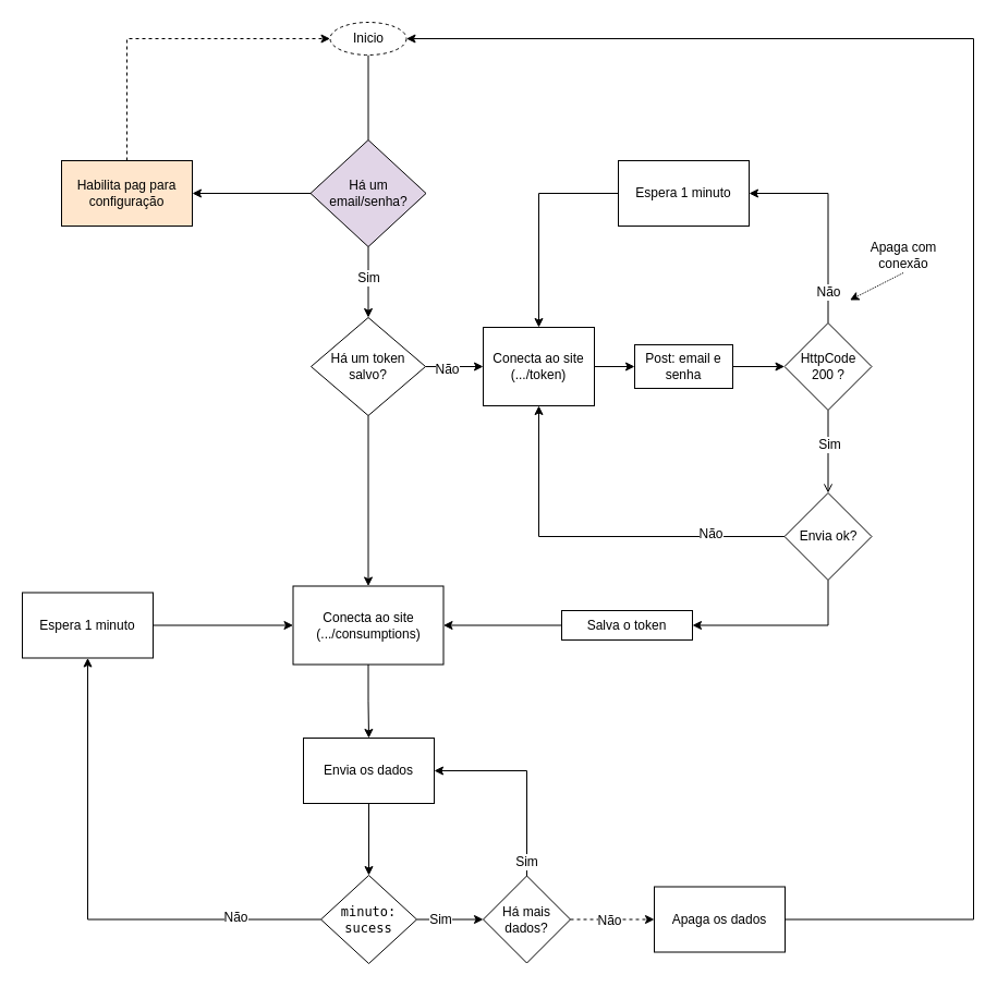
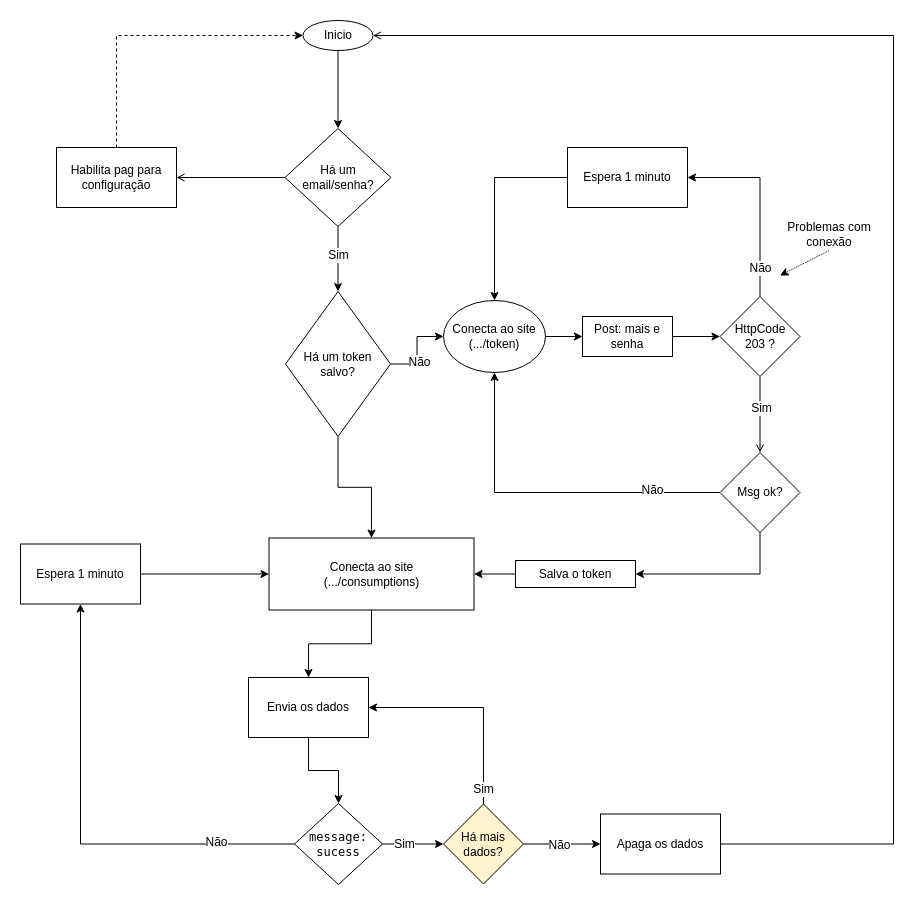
- <mxCell id="3" value="Inicio" style="ellipse;whiteSpace=wrap;html=1;flipV=0;dashed=1;" parent="1" vertex="1"><mxGeometry x="302.5" y="20" width="70" height="30" as="geometry" /></mxCell>
+ <mxCell id="3" value="Inicio" style="ellipse;whiteSpace=wrap;html=1;flipV=0;" parent="1" vertex="1"><mxGeometry x="302.5" y="20" width="70" height="30" as="geometry" /></mxCell>
- <mxCell id="49" style="edgeStyle=orthogonalEdgeStyle;rounded=0;orthogonalLoop=1;jettySize=auto;html=1;entryX=1;entryY=0.5;entryDx=0;entryDy=0;" edge="1" parent="1" source="50" target="3"><mxGeometry relative="1" as="geometry"><Array as="points"><mxPoint x="893" y="844" /><mxPoint x="893" y="35" /></Array></mxGeometry></mxCell>
+ <mxCell id="49" style="edgeStyle=orthogonalEdgeStyle;rounded=0;orthogonalLoop=1;jettySize=auto;html=1;entryX=1;entryY=0.5;entryDx=0;entryDy=0;endArrow=open;" edge="1" parent="1" source="50" target="3"><mxGeometry relative="1" as="geometry"><Array as="points"><mxPoint x="893" y="844" /><mxPoint x="893" y="35" /></Array></mxGeometry></mxCell>
- <mxCell id="2" style="edgeStyle=orthogonalEdgeStyle;rounded=0;orthogonalLoop=1;jettySize=auto;html=1;entryX=0.5;entryY=0;entryDx=0;entryDy=0;endArrow=none;" edge="1" parent="1" source="3" target="32"><mxGeometry relative="1" as="geometry" /></mxCell>
+ <mxCell id="2" style="edgeStyle=orthogonalEdgeStyle;rounded=0;orthogonalLoop=1;jettySize=auto;html=1;entryX=0.5;entryY=0;entryDx=0;entryDy=0;" edge="1" parent="1" source="3" target="32"><mxGeometry relative="1" as="geometry" /></mxCell>
- <mxCell id="34" value="Habilita pag para configuração" style="rounded=0;whiteSpace=wrap;html=1;fillColor=#ffe6cc;" vertex="1" parent="1"><mxGeometry x="56" y="147" width="120" height="60" as="geometry" /></mxCell>
+ <mxCell id="34" value="Habilita pag para configuração" style="rounded=0;whiteSpace=wrap;html=1;" vertex="1" parent="1"><mxGeometry x="56" y="147" width="120" height="60" as="geometry" /></mxCell>
- <mxCell id="31" style="edgeStyle=orthogonalEdgeStyle;rounded=0;orthogonalLoop=1;jettySize=auto;html=1;entryX=1;entryY=0.5;entryDx=0;entryDy=0;" edge="1" parent="1" source="32" target="34"><mxGeometry relative="1" as="geometry" /></mxCell>
+ <mxCell id="31" style="edgeStyle=orthogonalEdgeStyle;rounded=0;orthogonalLoop=1;jettySize=auto;html=1;entryX=1;entryY=0.5;entryDx=0;entryDy=0;endArrow=open;" edge="1" parent="1" source="32" target="34"><mxGeometry relative="1" as="geometry" /></mxCell>
- <mxCell id="32" value="Há um email/senha?" style="rhombus;whiteSpace=wrap;html=1;flipV=0;fillColor=#e1d5e7;" vertex="1" parent="1"><mxGeometry x="284.5" y="128" width="106" height="98" as="geometry" /></mxCell>
+ <mxCell id="32" value="Há um email/senha?" style="rhombus;whiteSpace=wrap;html=1;flipV=0;" vertex="1" parent="1"><mxGeometry x="284.5" y="128" width="106" height="98" as="geometry" /></mxCell>
- <mxCell id="19" value="Apaga com conexão" style="text;html=1;strokeColor=none;fillColor=none;align=center;verticalAlign=middle;whiteSpace=wrap;rounded=0;" parent="1" vertex="1"><mxGeometry x="778.5" y="217" width="100" height="33" as="geometry" /></mxCell>
+ <mxCell id="19" value="Problemas com conexão" style="text;html=1;strokeColor=none;fillColor=none;align=center;verticalAlign=middle;whiteSpace=wrap;rounded=0;" parent="1" vertex="1"><mxGeometry x="778.5" y="217" width="100" height="33" as="geometry" /></mxCell>
- <mxCell id="7" value="&lt;div&gt;Há um token&lt;/div&gt;&lt;div&gt;salvo?&lt;br&gt;&lt;/div&gt;" style="rhombus;whiteSpace=wrap;html=1;flipV=0;" parent="1" vertex="1"><mxGeometry x="285" y="291" width="105" height="90" as="geometry" /></mxCell>
+ <mxCell id="7" value="&lt;div&gt;Há um token&lt;/div&gt;&lt;div&gt;salvo?&lt;br&gt;&lt;/div&gt;" style="rhombus;whiteSpace=wrap;html=1;flipV=0;" parent="1" vertex="1"><mxGeometry x="285" y="291" width="105" height="145" as="geometry" /></mxCell>
- <mxCell id="9" value="&lt;div&gt;Conecta ao site&lt;/div&gt;&lt;div&gt;(.../token)&lt;/div&gt;" style="rounded=0;whiteSpace=wrap;html=1;flipH=0;" parent="1" vertex="1"><mxGeometry x="443" y="300" width="102" height="72" as="geometry" /></mxCell>
+ <mxCell id="9" value="&lt;div&gt;Conecta ao site&lt;/div&gt;&lt;div&gt;(.../token)&lt;/div&gt;" style="ellipse;whiteSpace=wrap;html=1;flipH=0;" parent="1" vertex="1"><mxGeometry x="443" y="300" width="102" height="72" as="geometry" /></mxCell>
- <mxCell id="11" value="Post: email e senha" style="rounded=0;whiteSpace=wrap;html=1;flipH=0;" parent="1" vertex="1"><mxGeometry x="582" y="316" width="90" height="40" as="geometry" /></mxCell>
+ <mxCell id="11" value="Post: mais e senha" style="rounded=0;whiteSpace=wrap;html=1;flipH=0;" parent="1" vertex="1"><mxGeometry x="582" y="316" width="90" height="40" as="geometry" /></mxCell>
- <mxCell id="16" value="&lt;div&gt;HttpCode&lt;/div&gt;&lt;div&gt;200 ?&lt;br&gt;&lt;/div&gt;" style="rhombus;whiteSpace=wrap;html=1;flipH=0;" parent="1" vertex="1"><mxGeometry x="719.5" y="296" width="80" height="80" as="geometry" /></mxCell>
+ <mxCell id="16" value="&lt;div&gt;HttpCode&lt;/div&gt;&lt;div&gt;203 ?&lt;br&gt;&lt;/div&gt;" style="rhombus;whiteSpace=wrap;html=1;flipH=0;" parent="1" vertex="1"><mxGeometry x="719.5" y="296" width="80" height="80" as="geometry" /></mxCell>
- <mxCell id="24" value="Envia ok?" style="rhombus;whiteSpace=wrap;html=1;" vertex="1" parent="1"><mxGeometry x="719.5" y="452" width="80" height="80" as="geometry" /></mxCell>
+ <mxCell id="24" value="Msg ok?" style="rhombus;whiteSpace=wrap;html=1;" vertex="1" parent="1"><mxGeometry x="719.5" y="452" width="80" height="80" as="geometry" /></mxCell>
- <mxCell id="28" value="&lt;div&gt;Conecta ao site&lt;/div&gt;&lt;div&gt;(.../consumptions)&lt;/div&gt;" style="rounded=0;whiteSpace=wrap;html=1;" vertex="1" parent="1"><mxGeometry x="268.5" y="537.5" width="138" height="72" as="geometry" /></mxCell>
+ <mxCell id="28" value="&lt;div&gt;Conecta ao site&lt;/div&gt;&lt;div&gt;(.../consumptions)&lt;/div&gt;" style="rounded=0;whiteSpace=wrap;html=1;" vertex="1" parent="1"><mxGeometry x="268.5" y="537.5" width="205" height="72" as="geometry" /></mxCell>
- <mxCell id="36" value="Envia os dados" style="rounded=0;whiteSpace=wrap;html=1;" vertex="1" parent="1"><mxGeometry x="278" y="677" width="120" height="60" as="geometry" /></mxCell>
+ <mxCell id="36" value="Envia os dados" style="rounded=0;whiteSpace=wrap;html=1;" vertex="1" parent="1"><mxGeometry x="248" y="677" width="120" height="60" as="geometry" /></mxCell>
- <mxCell id="48" value="Há mais dados?" style="rhombus;whiteSpace=wrap;html=1;" vertex="1" parent="1"><mxGeometry x="443" y="803.5" width="80" height="80" as="geometry" /></mxCell>
+ <mxCell id="48" value="Há mais dados?" style="rhombus;whiteSpace=wrap;html=1;fillColor=#fff2cc;" vertex="1" parent="1"><mxGeometry x="443" y="803.5" width="80" height="80" as="geometry" /></mxCell>
- <mxCell id="46" style="edgeStyle=orthogonalEdgeStyle;rounded=0;orthogonalLoop=1;jettySize=auto;html=1;entryX=0;entryY=0.5;entryDx=0;entryDy=0;dashed=1;" edge="1" parent="1" source="48" target="50"><mxGeometry relative="1" as="geometry" /></mxCell>
+ <mxCell id="46" style="edgeStyle=orthogonalEdgeStyle;rounded=0;orthogonalLoop=1;jettySize=auto;html=1;entryX=0;entryY=0.5;entryDx=0;entryDy=0;" edge="1" parent="1" source="48" target="50"><mxGeometry relative="1" as="geometry" /></mxCell>
- <mxCell id="41" value="&lt;div&gt;&lt;code&gt;&lt;span class=&quot;w&quot;&gt;&lt;/span&gt;&lt;span class=&quot;err&quot;&gt;minuto:&lt;/span&gt;&lt;span class=&quot;w&quot;&gt;&lt;br&gt;&lt;/span&gt;&lt;/code&gt;&lt;/div&gt;&lt;div&gt;&lt;code&gt;&lt;span class=&quot;err&quot;&gt;sucess&lt;/span&gt;&lt;/code&gt;&lt;/div&gt;" style="rhombus;whiteSpace=wrap;html=1;" vertex="1" parent="1"><mxGeometry x="294" y="803" width="88" height="81" as="geometry" /></mxCell>
+ <mxCell id="41" value="&lt;div&gt;&lt;code&gt;&lt;span class=&quot;w&quot;&gt;&lt;/span&gt;&lt;span class=&quot;err&quot;&gt;message:&lt;/span&gt;&lt;span class=&quot;w&quot;&gt;&lt;br&gt;&lt;/span&gt;&lt;/code&gt;&lt;/div&gt;&lt;div&gt;&lt;code&gt;&lt;span class=&quot;err&quot;&gt;sucess&lt;/span&gt;&lt;/code&gt;&lt;/div&gt;" style="rhombus;whiteSpace=wrap;html=1;" vertex="1" parent="1"><mxGeometry x="294" y="803" width="88" height="81" as="geometry" /></mxCell>
